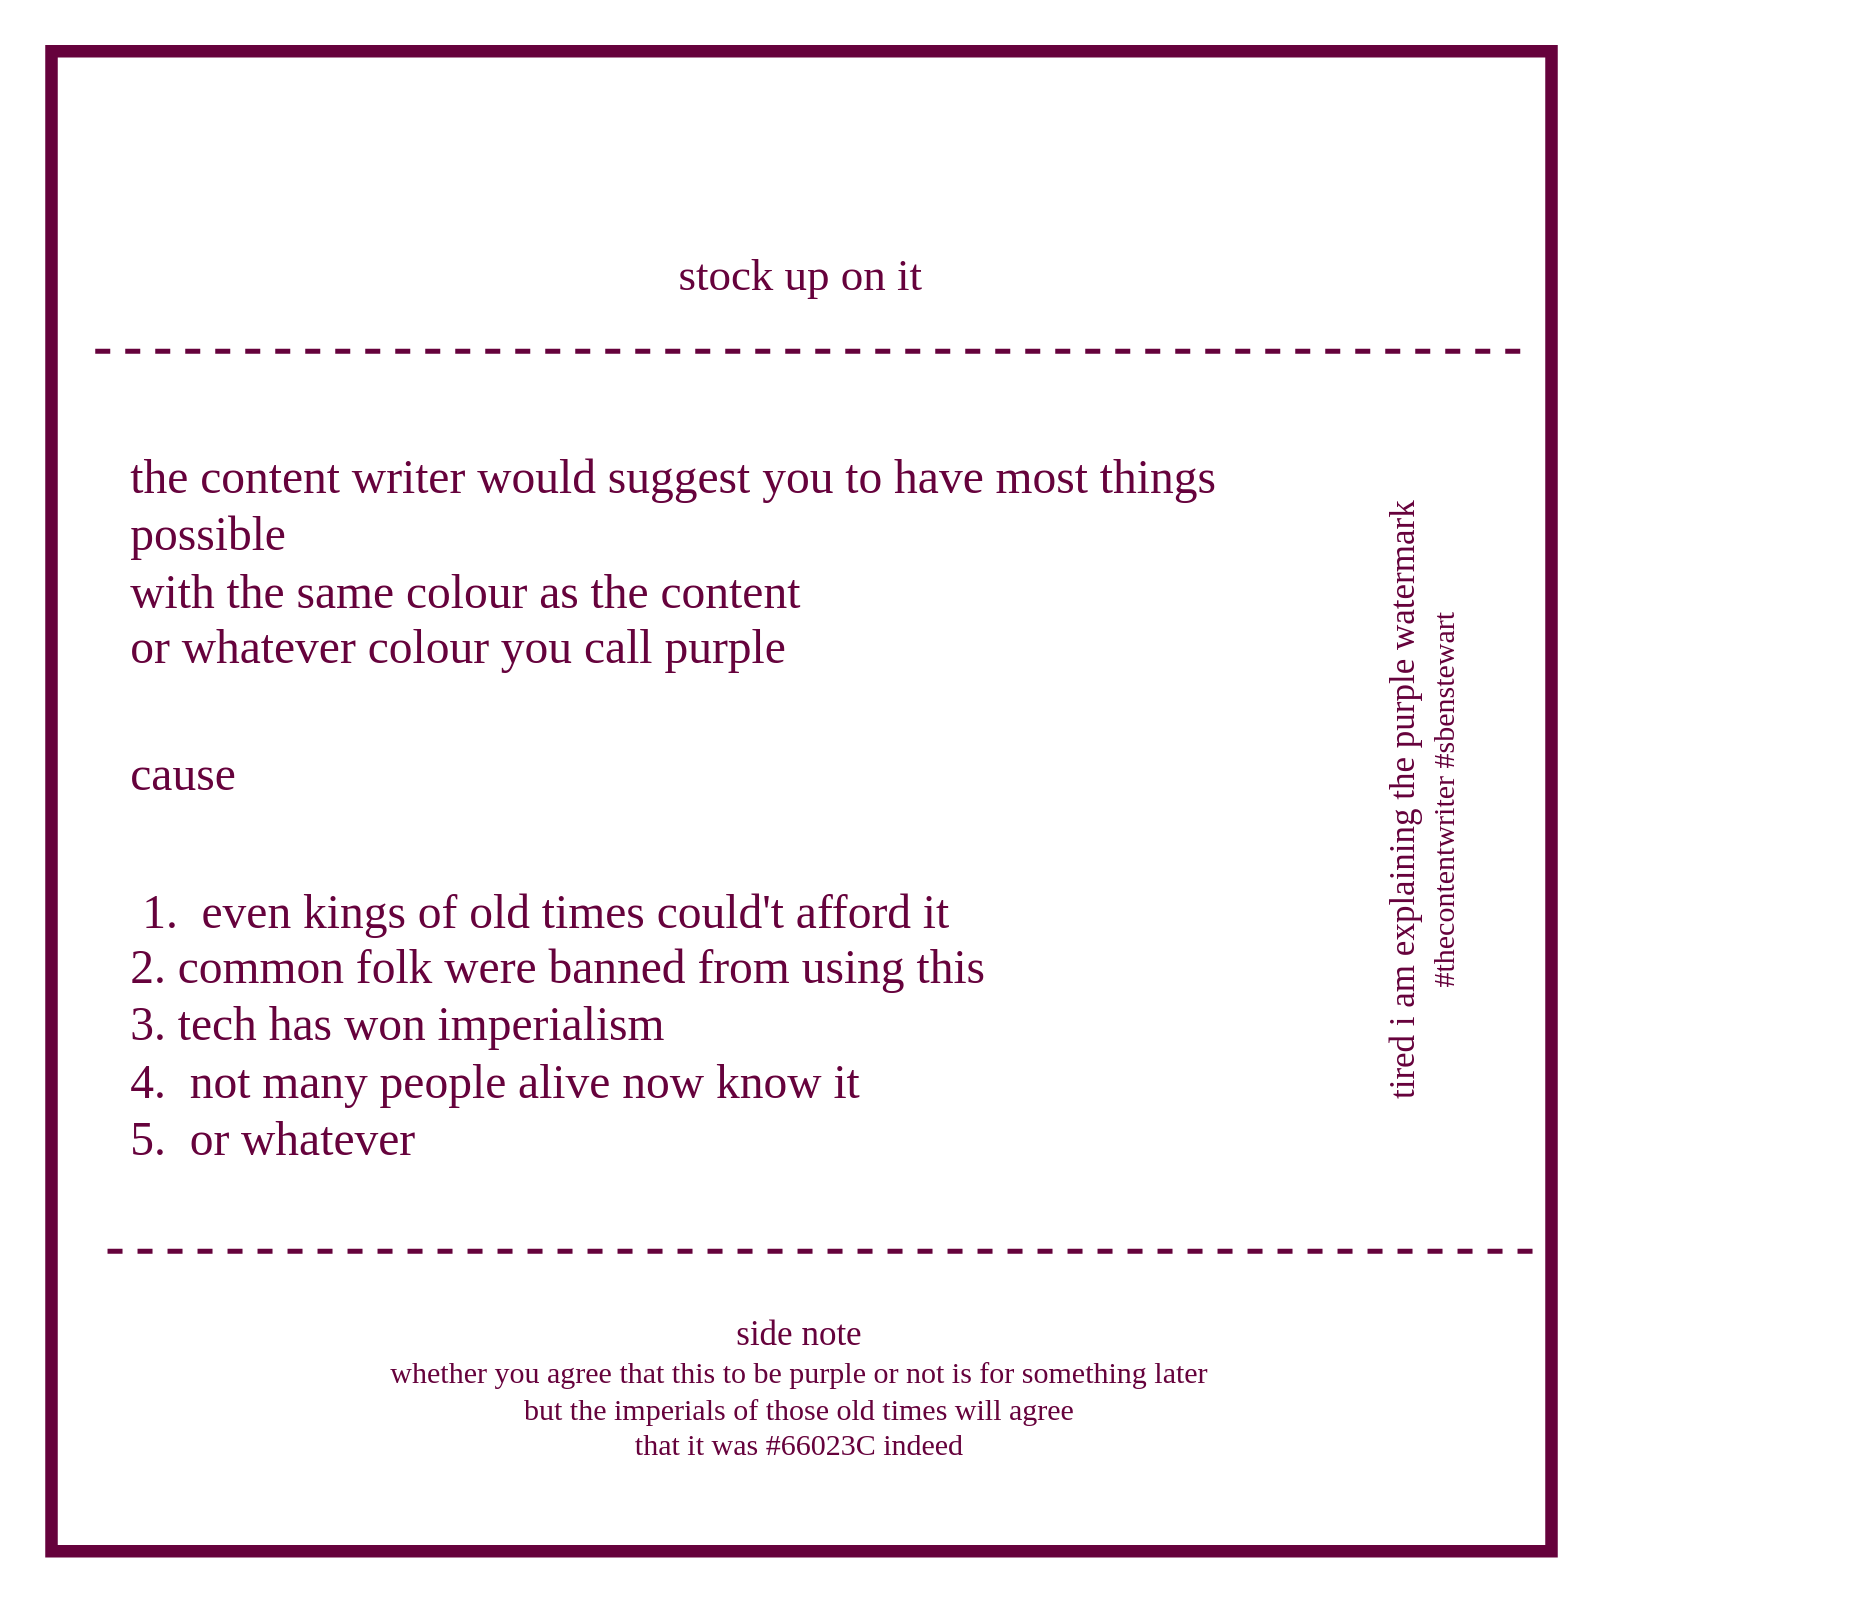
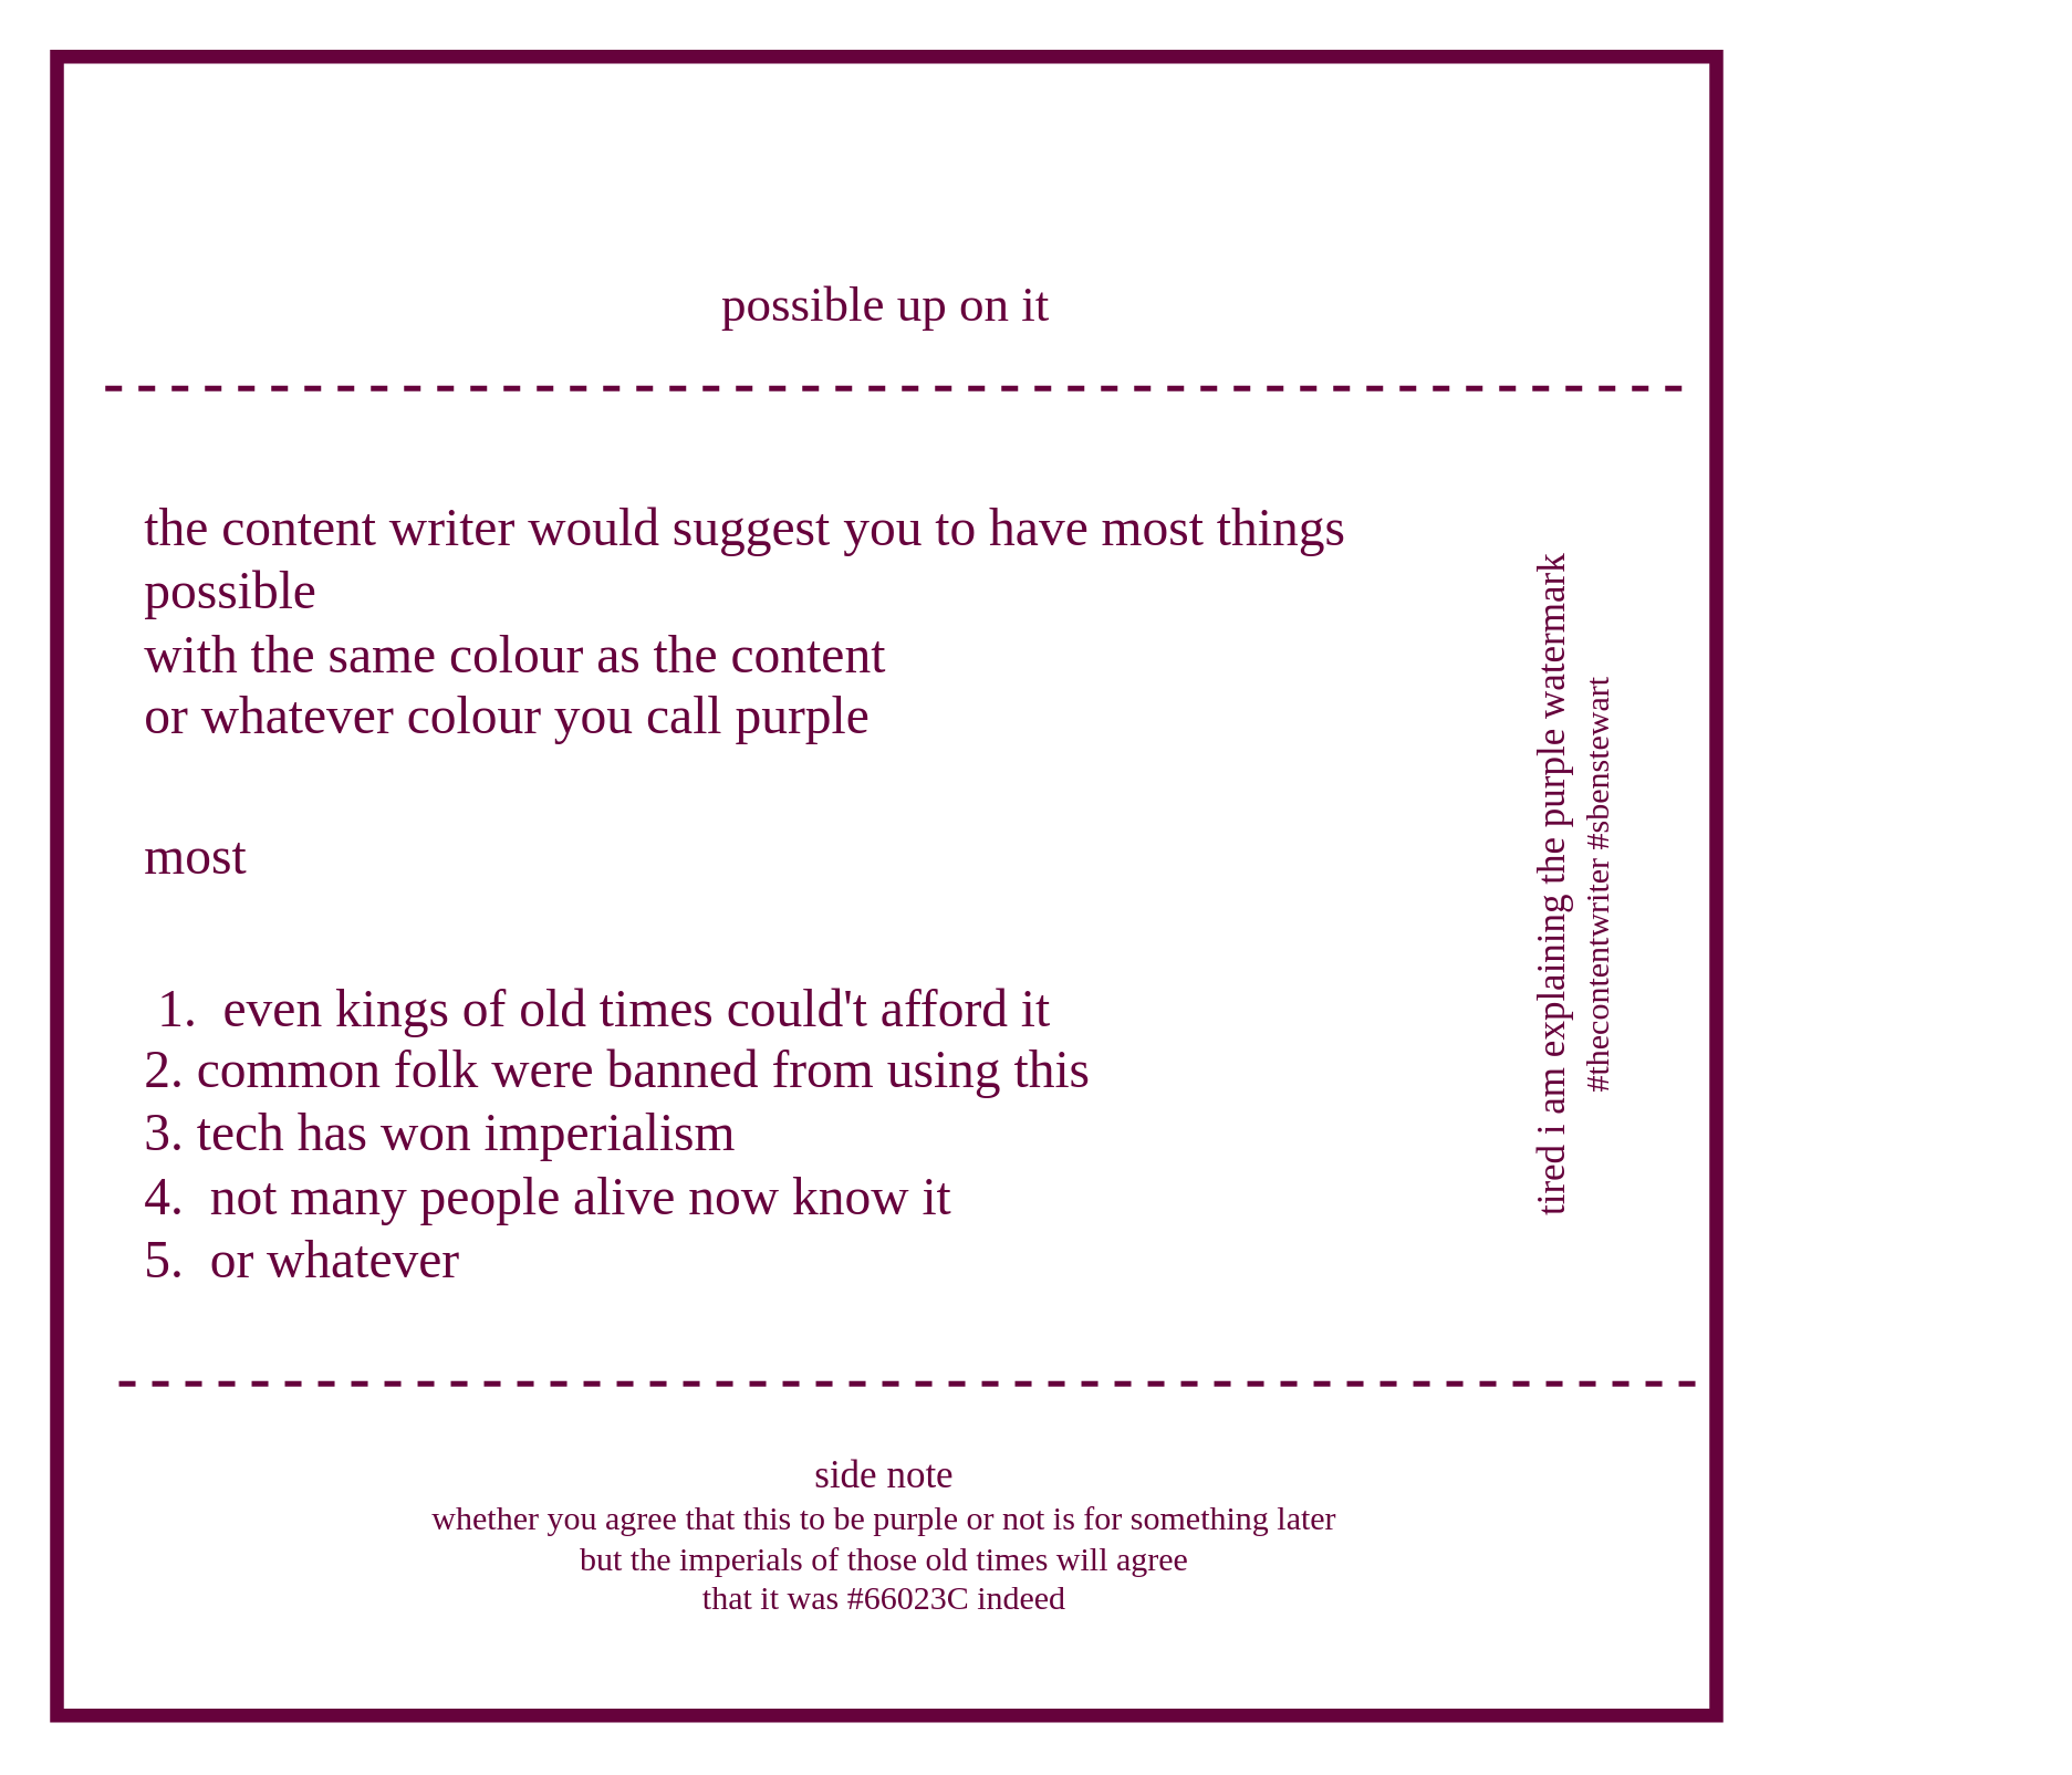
- <mxCell id="3" value="&lt;font face=&quot;xkcd&quot;&gt;&lt;span style=&quot;font-size: 18px&quot;&gt;stock up on it&lt;/span&gt;&lt;br&gt;&lt;/font&gt;" style="text;html=1;strokeColor=none;fillColor=none;align=center;verticalAlign=middle;whiteSpace=wrap;rounded=0;fontColor=#66023C;" parent="1" vertex="1"><mxGeometry x="20" y="100" width="600" height="20" as="geometry" /></mxCell>
+ <mxCell id="3" value="&lt;font face=&quot;xkcd&quot;&gt;&lt;span style=&quot;font-size: 18px&quot;&gt;possible up on it&lt;/span&gt;&lt;br&gt;&lt;/font&gt;" style="text;html=1;strokeColor=none;fillColor=none;align=center;verticalAlign=middle;whiteSpace=wrap;rounded=0;fontColor=#66023C;" parent="1" vertex="1"><mxGeometry x="20" y="100" width="600" height="20" as="geometry" /></mxCell>
- <mxCell id="10" value="&lt;div style=&quot;font-size: 19px&quot;&gt;&lt;font face=&quot;xkcd&quot;&gt;cause&lt;/font&gt;&lt;/div&gt;" style="text;html=1;strokeColor=none;fillColor=none;align=left;verticalAlign=middle;whiteSpace=wrap;rounded=0;fontSize=21;fontColor=#66023C;" vertex="1" parent="1"><mxGeometry x="50" y="290" width="110" height="40" as="geometry" /></mxCell>
+ <mxCell id="10" value="&lt;div style=&quot;font-size: 19px&quot;&gt;&lt;font face=&quot;xkcd&quot;&gt;most&lt;/font&gt;&lt;/div&gt;" style="text;html=1;strokeColor=none;fillColor=none;align=left;verticalAlign=middle;whiteSpace=wrap;rounded=0;fontSize=21;fontColor=#66023C;" vertex="1" parent="1"><mxGeometry x="50" y="290" width="110" height="40" as="geometry" /></mxCell>
